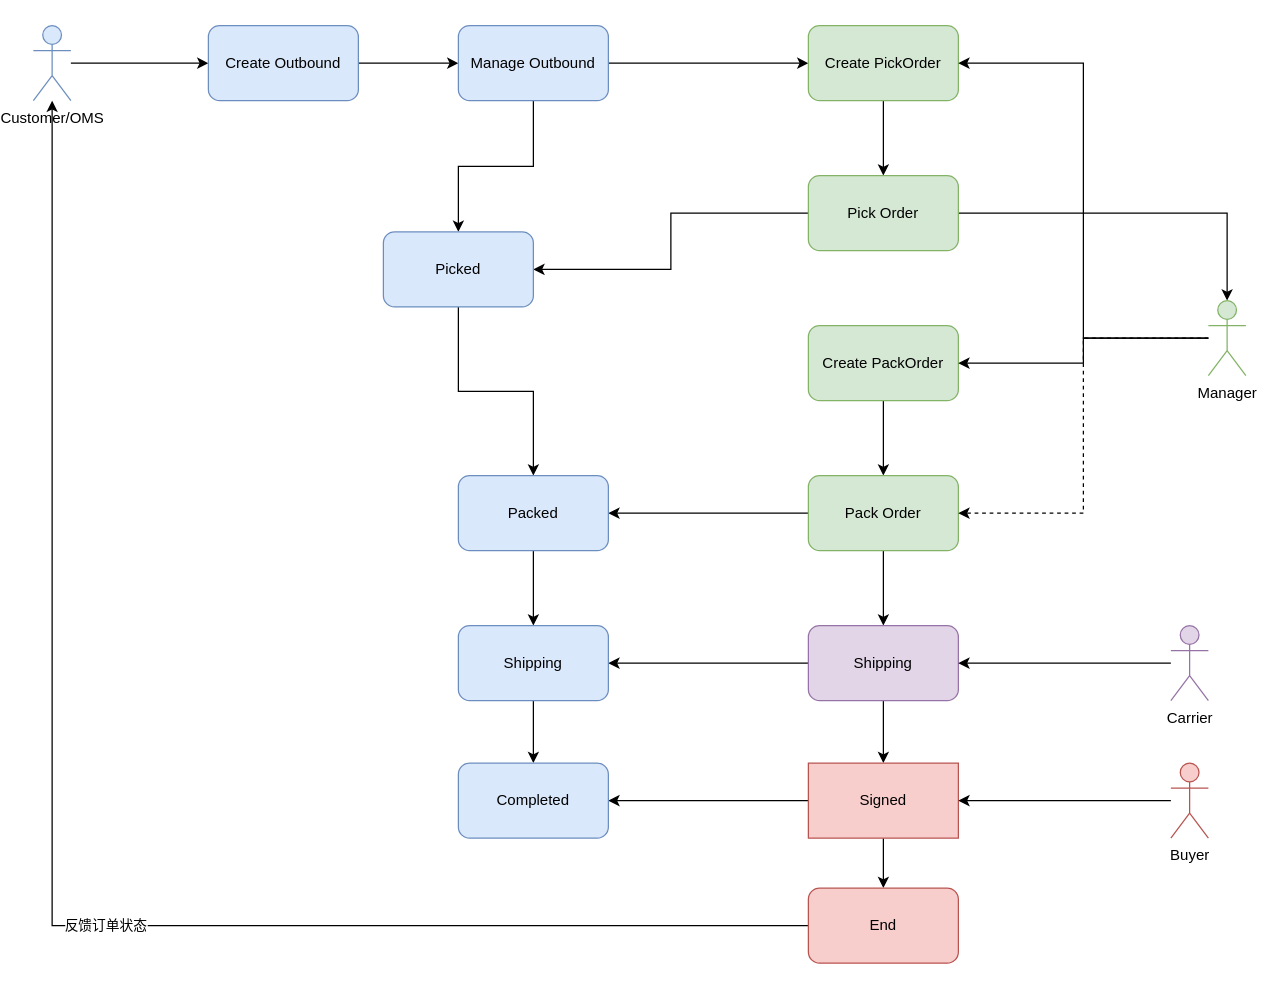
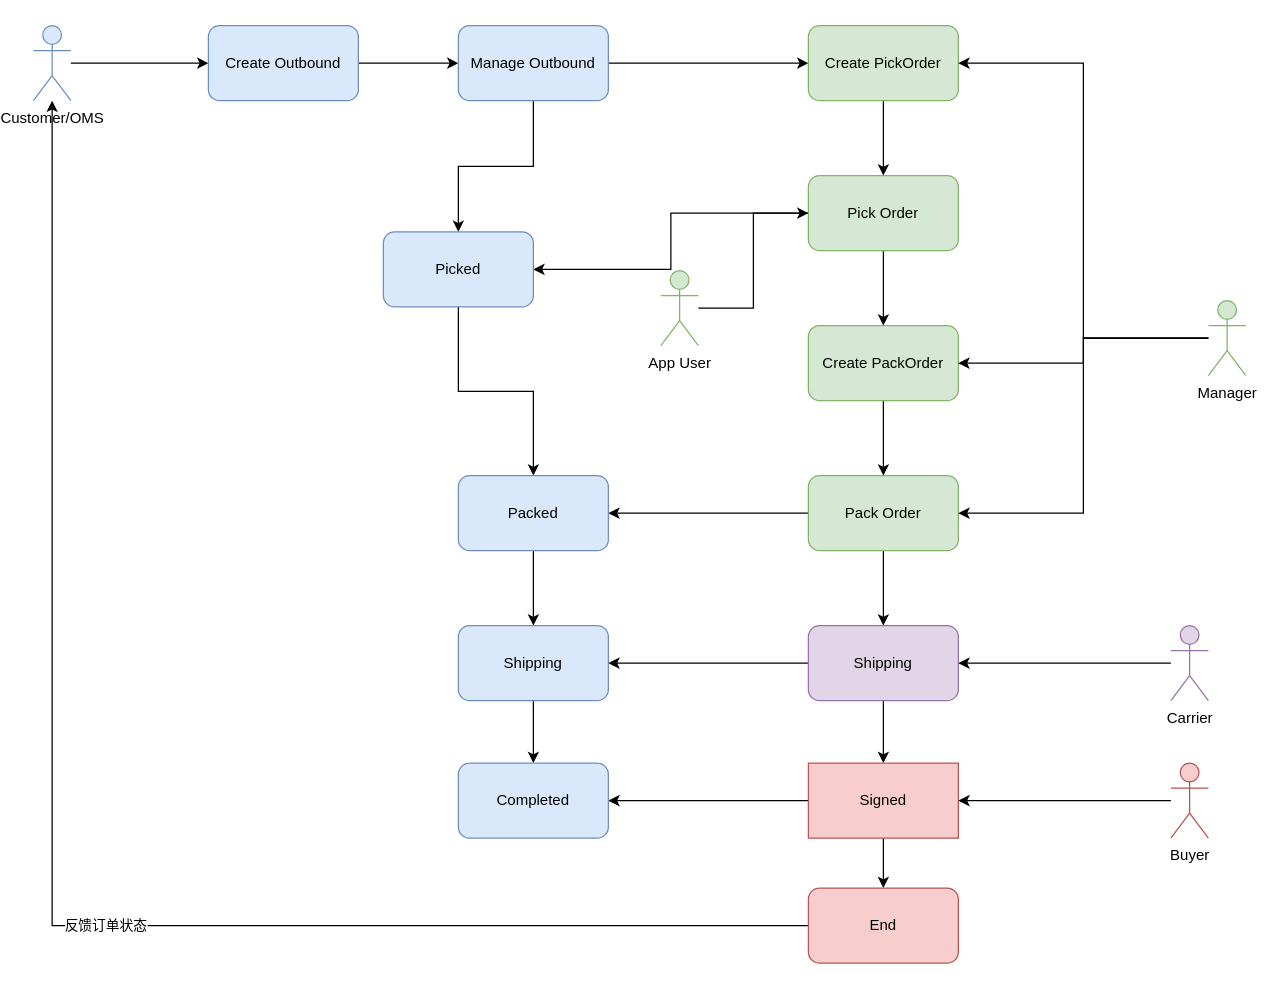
- <mxCell id="11" style="edgeStyle=orthogonalEdgeStyle;rounded=0;orthogonalLoop=1;jettySize=auto;html=1;" edge="1" parent="1" source="13" target="33"><mxGeometry relative="1" as="geometry" /></mxCell>
+ <mxCell id="11" style="edgeStyle=orthogonalEdgeStyle;rounded=0;orthogonalLoop=1;jettySize=auto;html=1;entryX=0.5;entryY=0;entryDx=0;entryDy=0;" edge="1" parent="1" source="13" target="15"><mxGeometry relative="1" as="geometry" /></mxCell>
+ <mxCell id="28" style="edgeStyle=orthogonalEdgeStyle;rounded=0;orthogonalLoop=1;jettySize=auto;html=1;entryX=0;entryY=0.5;entryDx=0;entryDy=0;" edge="1" parent="1" source="29" target="13"><mxGeometry relative="1" as="geometry" /></mxCell>
+ <mxCell id="29" value="App User" style="shape=umlActor;verticalLabelPosition=bottom;verticalAlign=top;html=1;outlineConnect=0;fillColor=#d5e8d4;strokeColor=#82b366;" vertex="1" parent="1"><mxGeometry x="522" y="216" width="30" height="60" as="geometry" /></mxCell>
- <mxCell id="32" style="edgeStyle=orthogonalEdgeStyle;rounded=0;orthogonalLoop=1;jettySize=auto;html=1;entryX=1;entryY=0.5;entryDx=0;entryDy=0;dashed=1;" edge="1" parent="1" source="33" target="18"><mxGeometry relative="1" as="geometry" /></mxCell>
+ <mxCell id="32" style="edgeStyle=orthogonalEdgeStyle;rounded=0;orthogonalLoop=1;jettySize=auto;html=1;entryX=1;entryY=0.5;entryDx=0;entryDy=0;" edge="1" parent="1" source="33" target="18"><mxGeometry relative="1" as="geometry" /></mxCell>
